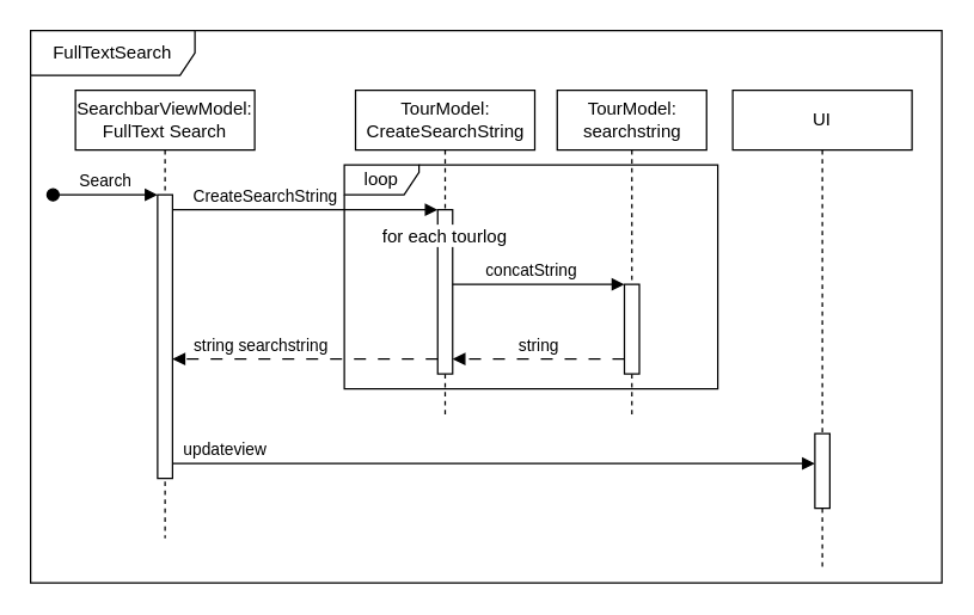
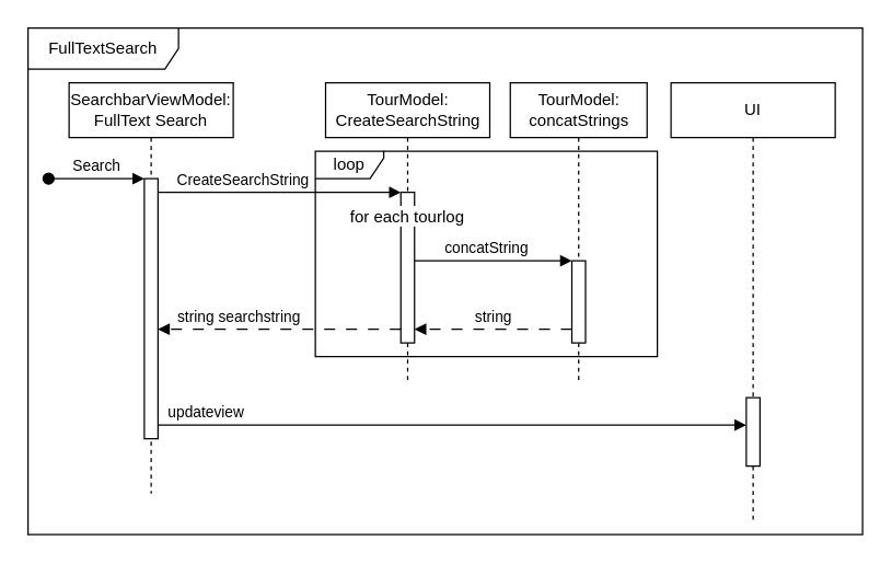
- <mxCell id="11" value="TourModel:&lt;br&gt;searchstring" style="shape=umlLifeline;perimeter=lifelinePerimeter;whiteSpace=wrap;html=1;container=0;dropTarget=0;collapsible=0;recursiveResize=0;outlineConnect=0;portConstraint=eastwest;newEdgeStyle={&quot;edgeStyle&quot;:&quot;elbowEdgeStyle&quot;,&quot;elbow&quot;:&quot;vertical&quot;,&quot;curved&quot;:0,&quot;rounded&quot;:0};" vertex="1" parent="1"><mxGeometry x="372.5" y="60" width="100" height="220" as="geometry" /></mxCell>
+ <mxCell id="11" value="TourModel:&lt;br&gt;concatStrings" style="shape=umlLifeline;perimeter=lifelinePerimeter;whiteSpace=wrap;html=1;container=0;dropTarget=0;collapsible=0;recursiveResize=0;outlineConnect=0;portConstraint=eastwest;newEdgeStyle={&quot;edgeStyle&quot;:&quot;elbowEdgeStyle&quot;,&quot;elbow&quot;:&quot;vertical&quot;,&quot;curved&quot;:0,&quot;rounded&quot;:0};" vertex="1" parent="1"><mxGeometry x="372.5" y="60" width="100" height="220" as="geometry" /></mxCell>
